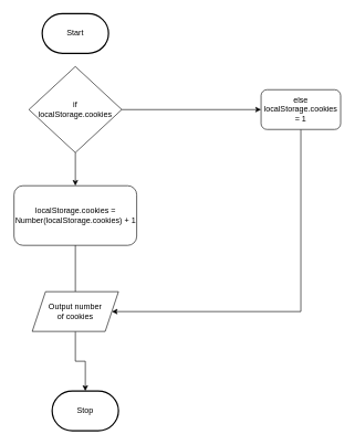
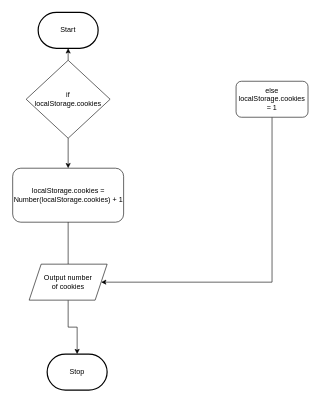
- <mxCell id="5" style="edgeStyle=none;html=1;" edge="1" parent="1" source="6" target="8"><mxGeometry relative="1" as="geometry" /></mxCell>
+ <mxCell id="5" style="edgeStyle=none;html=1;" edge="1" parent="1" source="6" target="3"><mxGeometry relative="1" as="geometry" /></mxCell>
